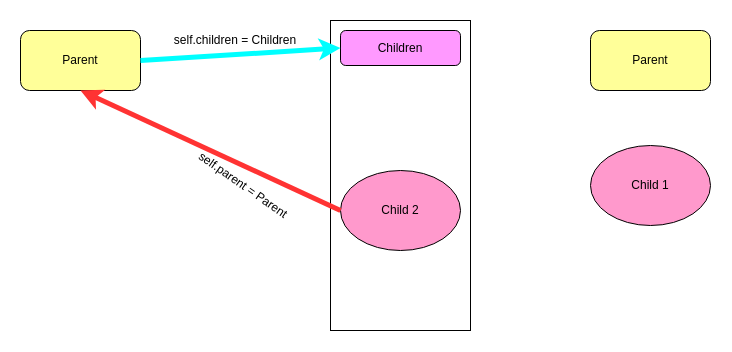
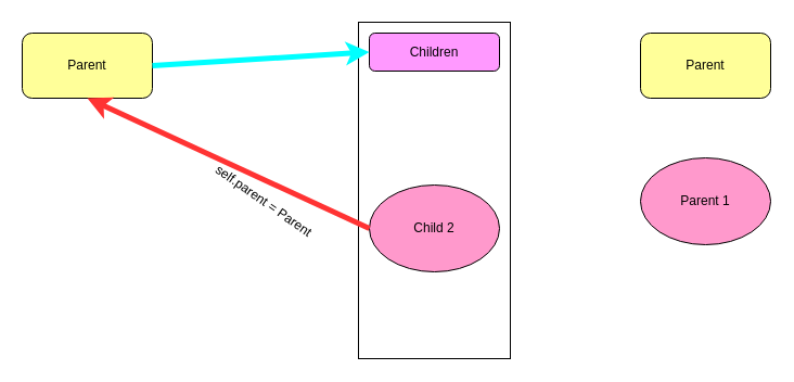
- <mxCell id="10" value="self.children = Children" style="text;html=1;strokeColor=none;fillColor=none;align=center;verticalAlign=middle;whiteSpace=wrap;rounded=0;" vertex="1" parent="1"><mxGeometry x="150" y="30" width="170" height="20" as="geometry" /></mxCell>
- <mxCell id="4" value="Child 1" style="ellipse;whiteSpace=wrap;html=1;fillColor=#FF99CC;" vertex="1" parent="1"><mxGeometry x="590" y="145" width="120" height="80" as="geometry" /></mxCell>
+ <mxCell id="4" value="Parent 1" style="ellipse;whiteSpace=wrap;html=1;fillColor=#FF99CC;" vertex="1" parent="1"><mxGeometry x="590" y="145" width="120" height="80" as="geometry" /></mxCell>
